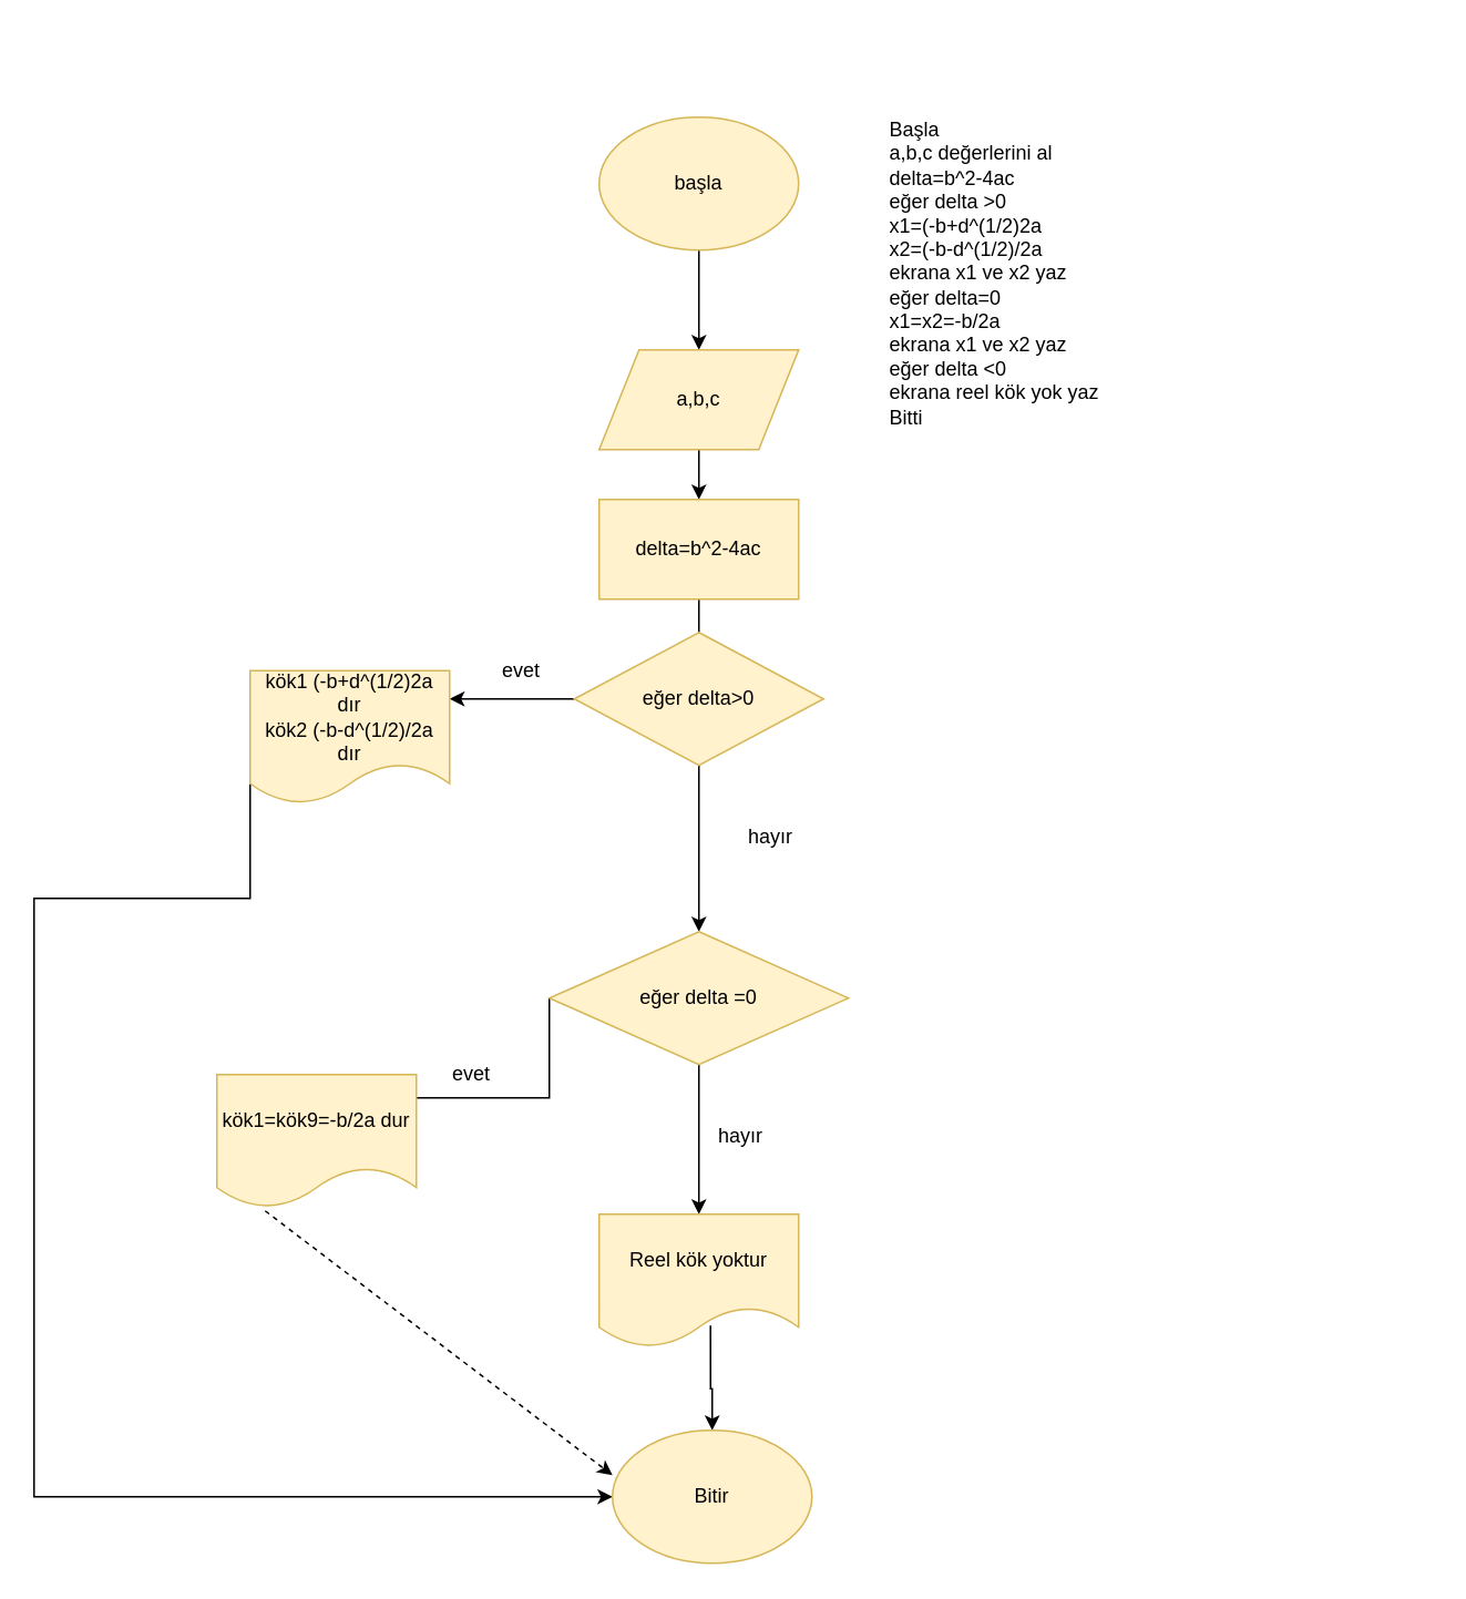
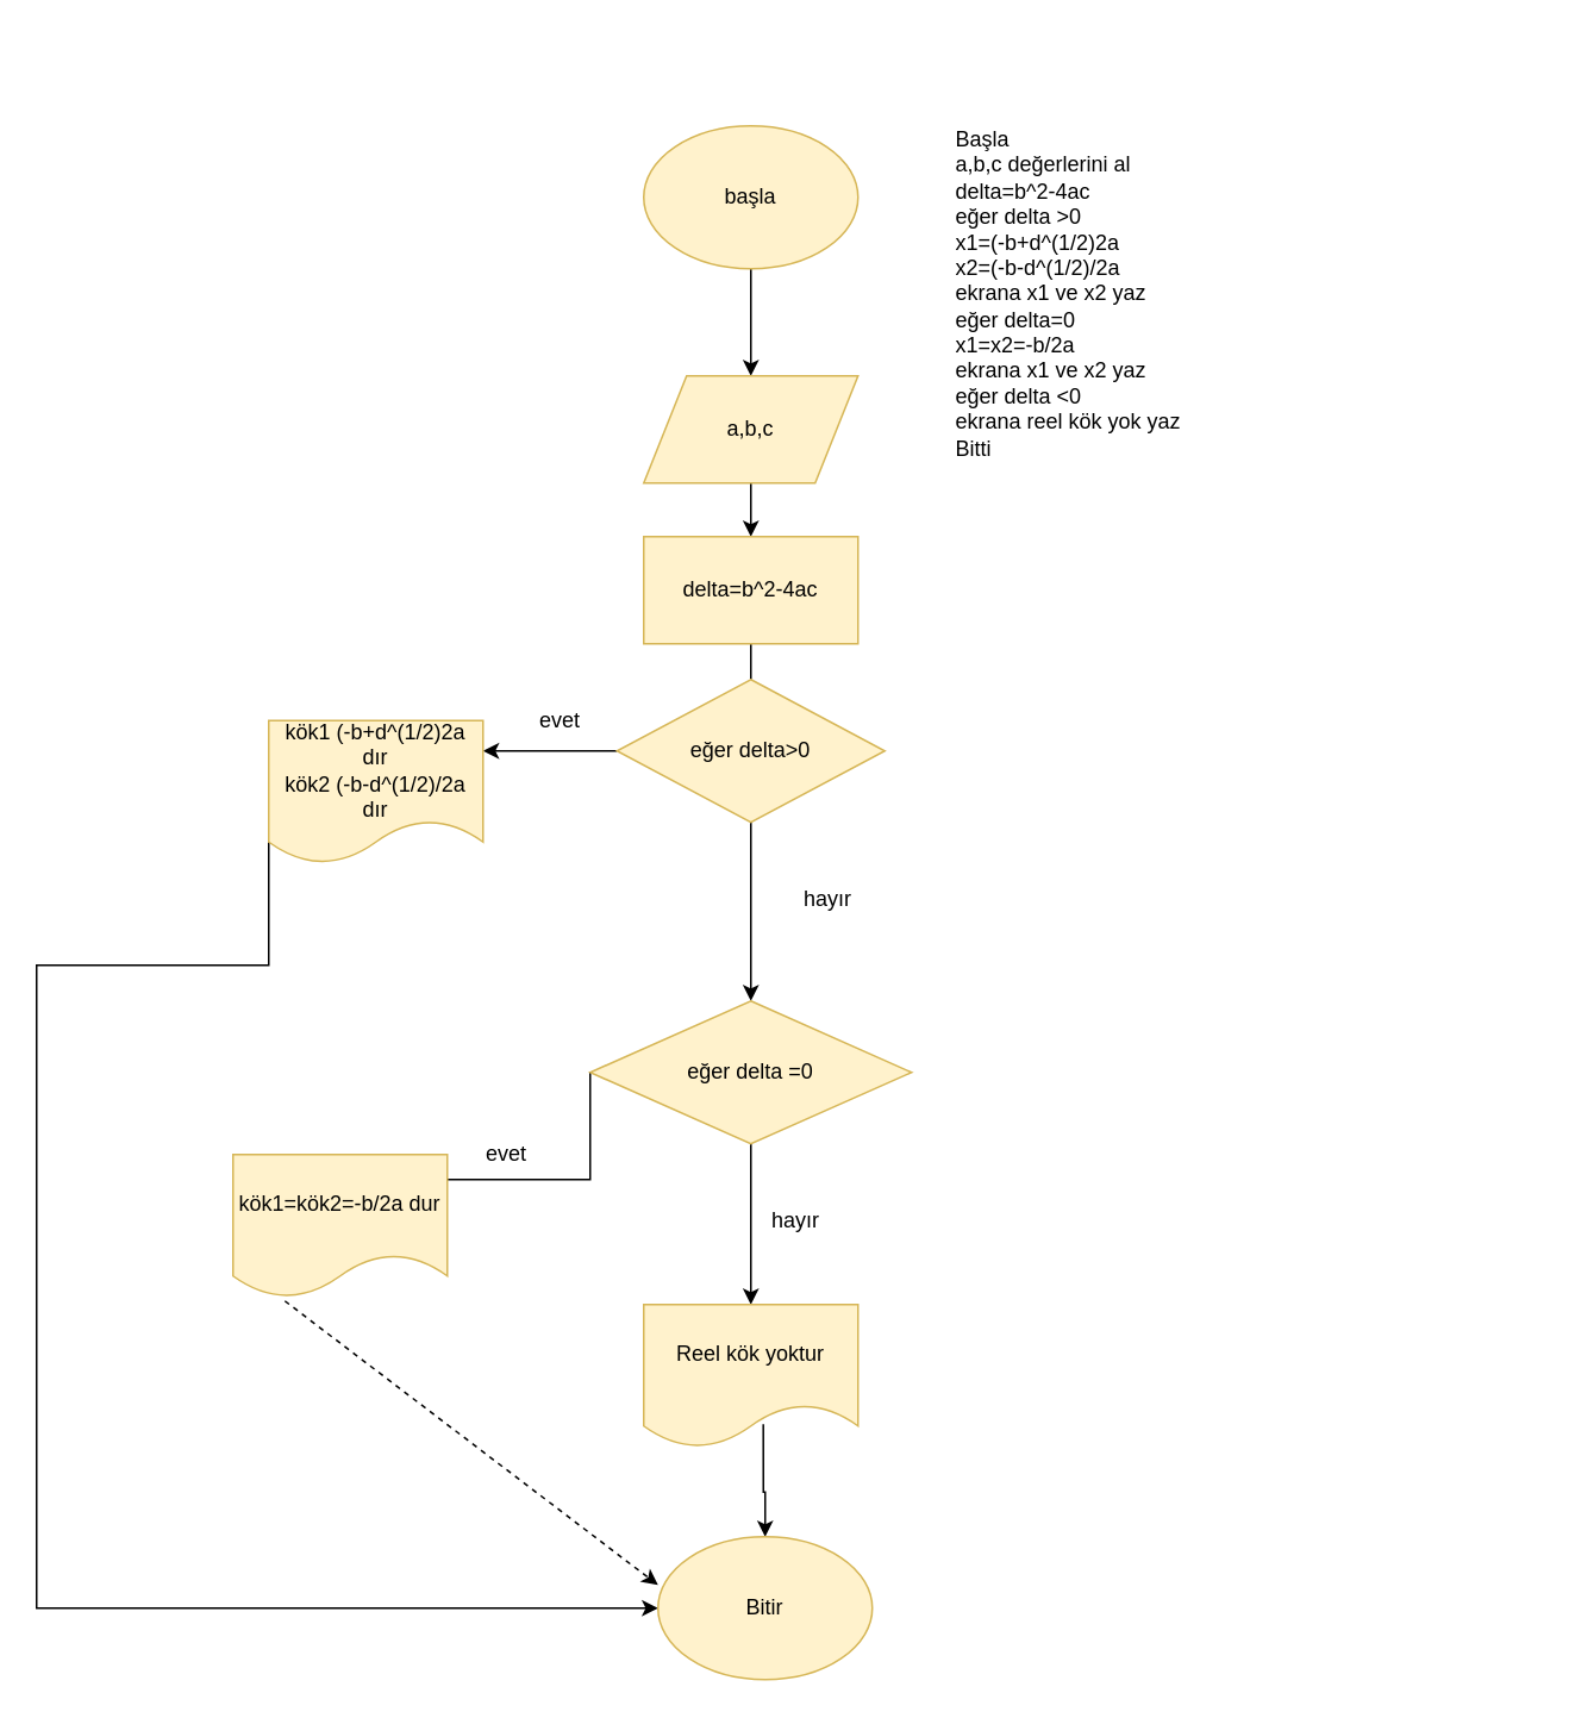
- <mxCell id="19" value="kök1=kök9=-b/2a dur" style="shape=document;whiteSpace=wrap;html=1;boundedLbl=1;fillColor=#fff2cc;strokeColor=#d6b656;" parent="1" vertex="1"><mxGeometry x="130" y="646" width="120" height="80" as="geometry" /></mxCell>
+ <mxCell id="19" value="kök1=kök2=-b/2a dur" style="shape=document;whiteSpace=wrap;html=1;boundedLbl=1;fillColor=#fff2cc;strokeColor=#d6b656;" parent="1" vertex="1"><mxGeometry x="130" y="646" width="120" height="80" as="geometry" /></mxCell>
